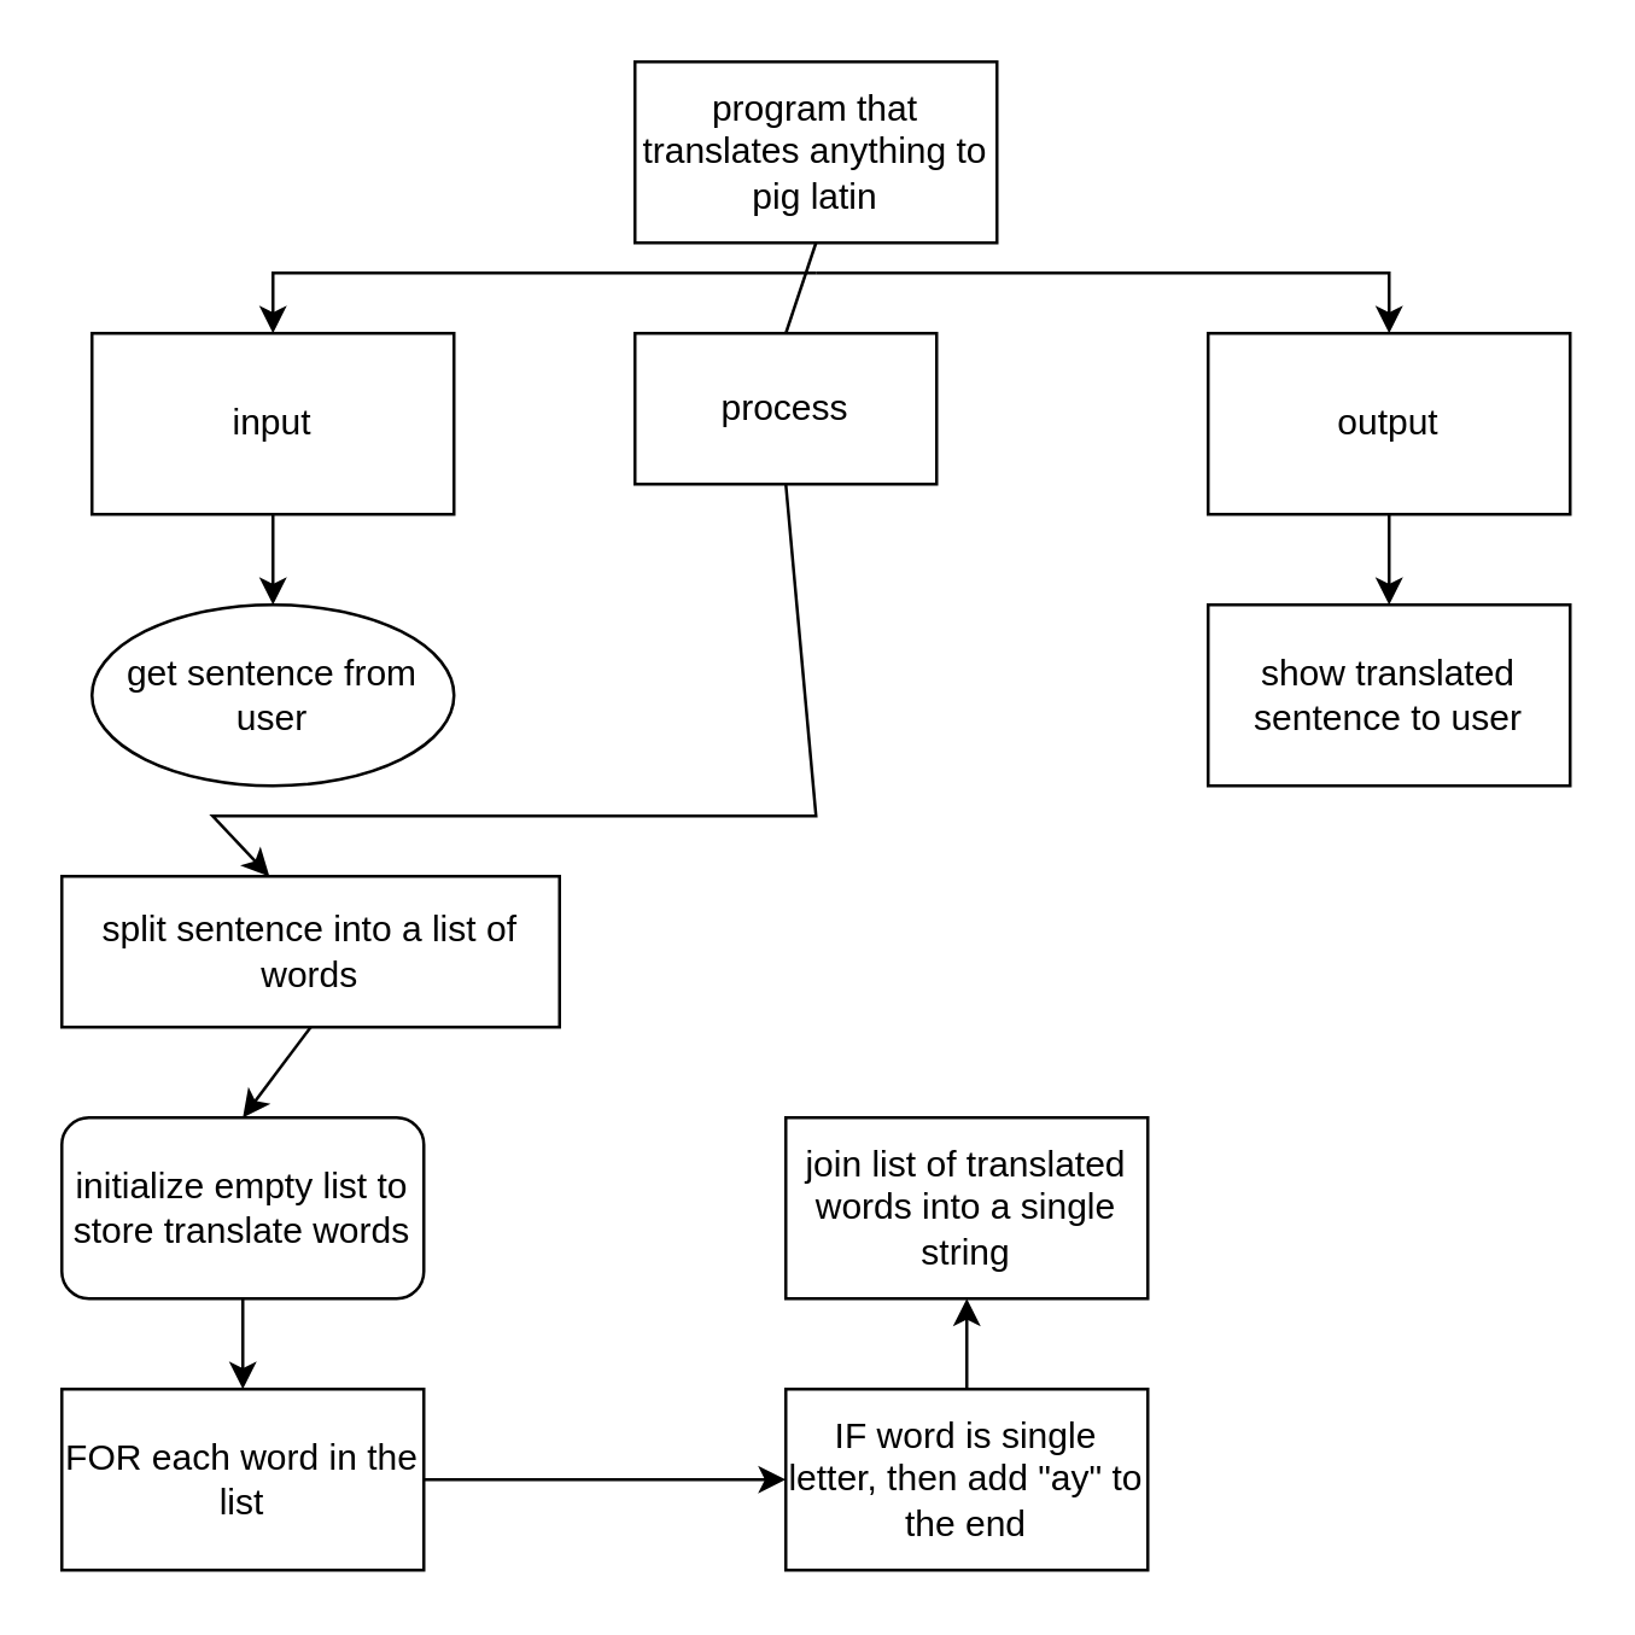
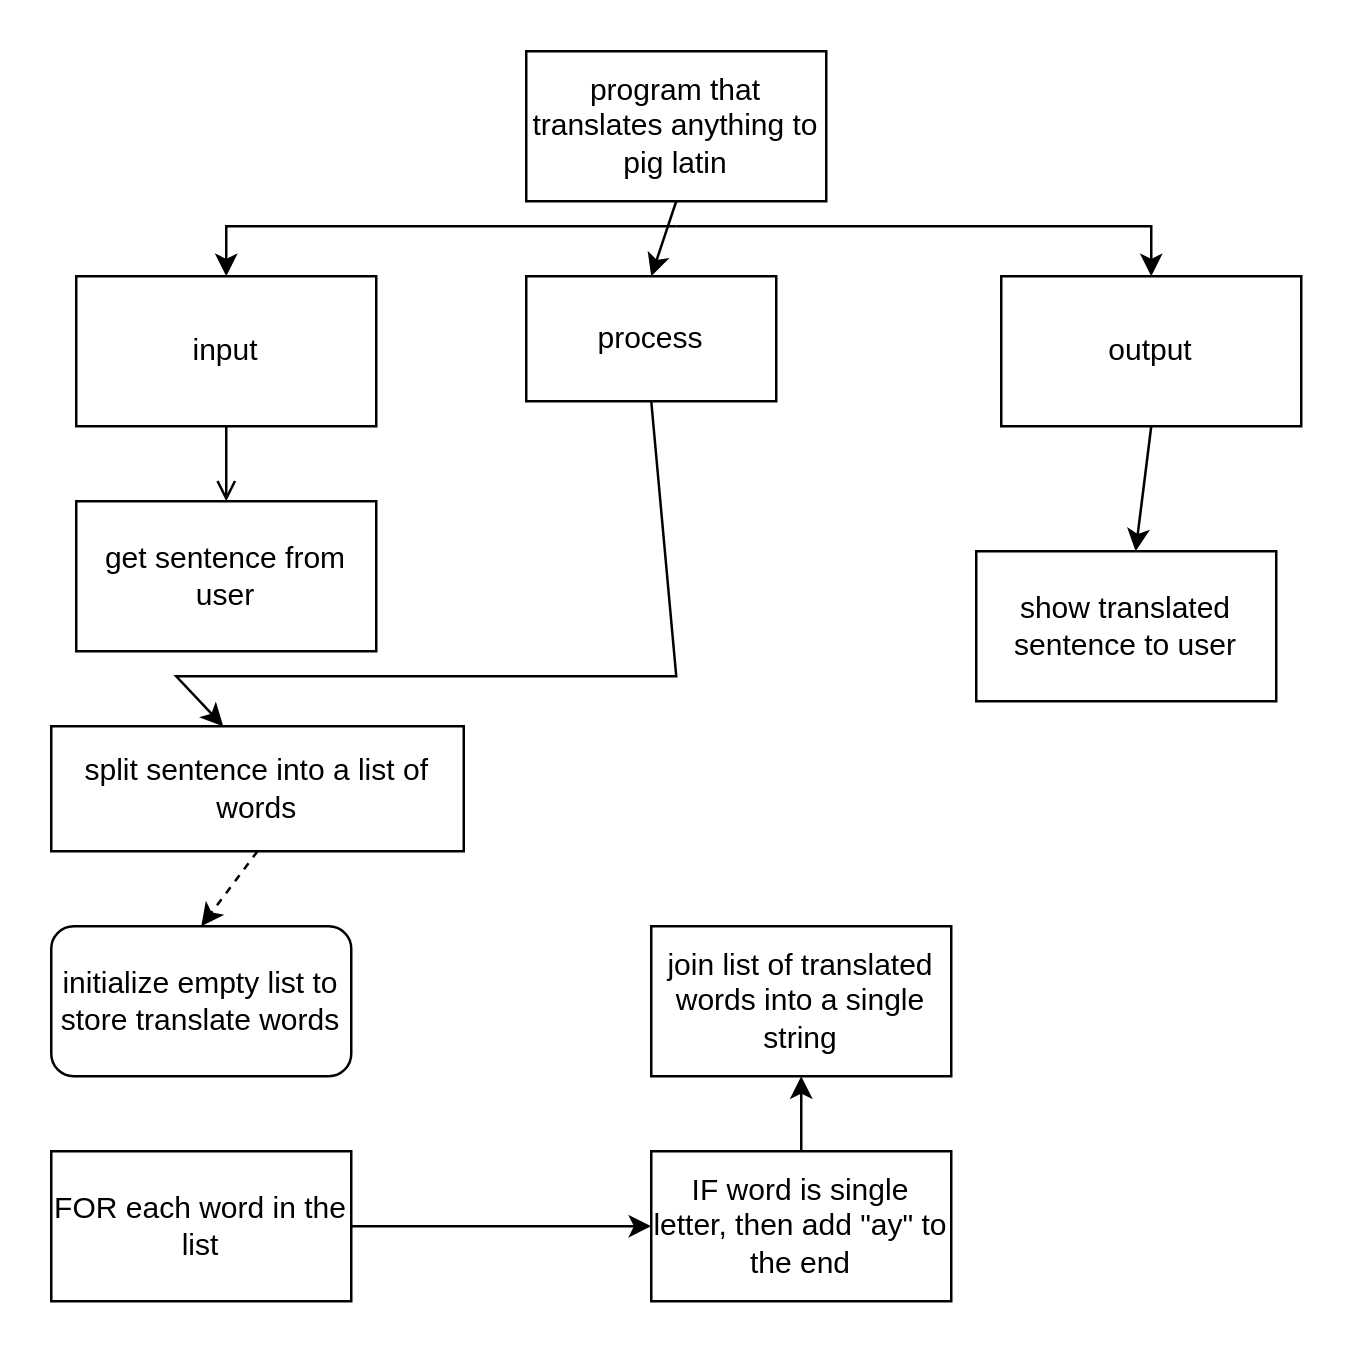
- <mxCell id="2" style="edgeStyle=none;html=1;exitX=0.5;exitY=1;exitDx=0;exitDy=0;entryX=0.5;entryY=0;entryDx=0;entryDy=0;endArrow=none;" edge="1" parent="1" source="5" target="9"><mxGeometry relative="1" as="geometry" /></mxCell>
+ <mxCell id="2" style="edgeStyle=none;html=1;exitX=0.5;exitY=1;exitDx=0;exitDy=0;entryX=0.5;entryY=0;entryDx=0;entryDy=0;" edge="1" parent="1" source="5" target="9"><mxGeometry relative="1" as="geometry" /></mxCell>
- <mxCell id="6" style="edgeStyle=none;rounded=0;html=1;exitX=0.5;exitY=1;exitDx=0;exitDy=0;" edge="1" parent="1" source="7" target="12"><mxGeometry relative="1" as="geometry" /></mxCell>
+ <mxCell id="6" style="edgeStyle=none;rounded=0;html=1;exitX=0.5;exitY=1;exitDx=0;exitDy=0;endArrow=open;" edge="1" parent="1" source="7" target="12"><mxGeometry relative="1" as="geometry" /></mxCell>
- <mxCell id="12" value="get sentence from user" style="ellipse;whiteSpace=wrap;html=1;" vertex="1" parent="1"><mxGeometry x="30" y="200" width="120" height="60" as="geometry" /></mxCell>
+ <mxCell id="12" value="get sentence from user" style="whiteSpace=wrap;html=1;" vertex="1" parent="1"><mxGeometry x="30" y="200" width="120" height="60" as="geometry" /></mxCell>
- <mxCell id="15" value="show translated sentence to user" style="whiteSpace=wrap;html=1;" vertex="1" parent="1"><mxGeometry x="400" y="200" width="120" height="60" as="geometry" /></mxCell>
+ <mxCell id="15" value="show translated sentence to user" style="whiteSpace=wrap;html=1;" vertex="1" parent="1"><mxGeometry x="390" y="220" width="120" height="60" as="geometry" /></mxCell>
- <mxCell id="13" style="edgeStyle=none;rounded=0;html=1;exitX=0.5;exitY=1;exitDx=0;exitDy=0;entryX=0.5;entryY=0;entryDx=0;entryDy=0;" edge="1" parent="1" source="14" target="17"><mxGeometry relative="1" as="geometry" /></mxCell>
+ <mxCell id="13" style="edgeStyle=none;rounded=0;html=1;exitX=0.5;exitY=1;exitDx=0;exitDy=0;entryX=0.5;entryY=0;entryDx=0;entryDy=0;dashed=1;" edge="1" parent="1" source="14" target="17"><mxGeometry relative="1" as="geometry" /></mxCell>
- <mxCell id="16" style="edgeStyle=none;rounded=0;html=1;exitX=0.5;exitY=1;exitDx=0;exitDy=0;" edge="1" parent="1" source="17" target="19"><mxGeometry relative="1" as="geometry" /></mxCell>
